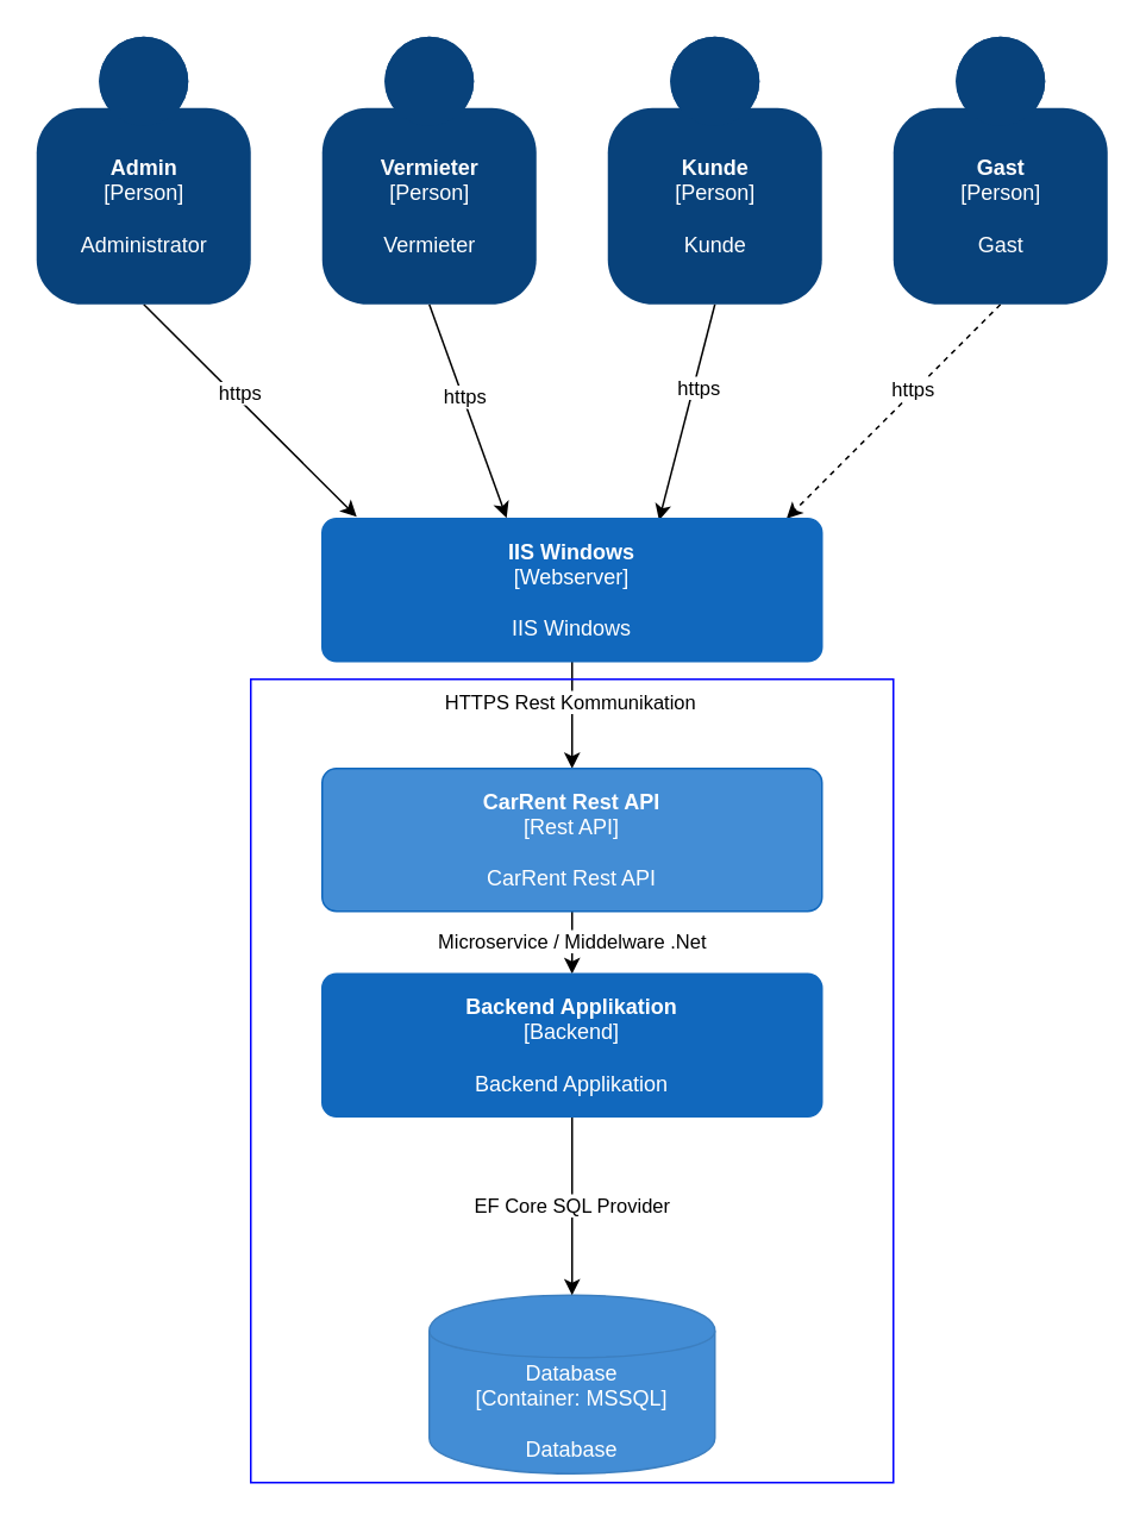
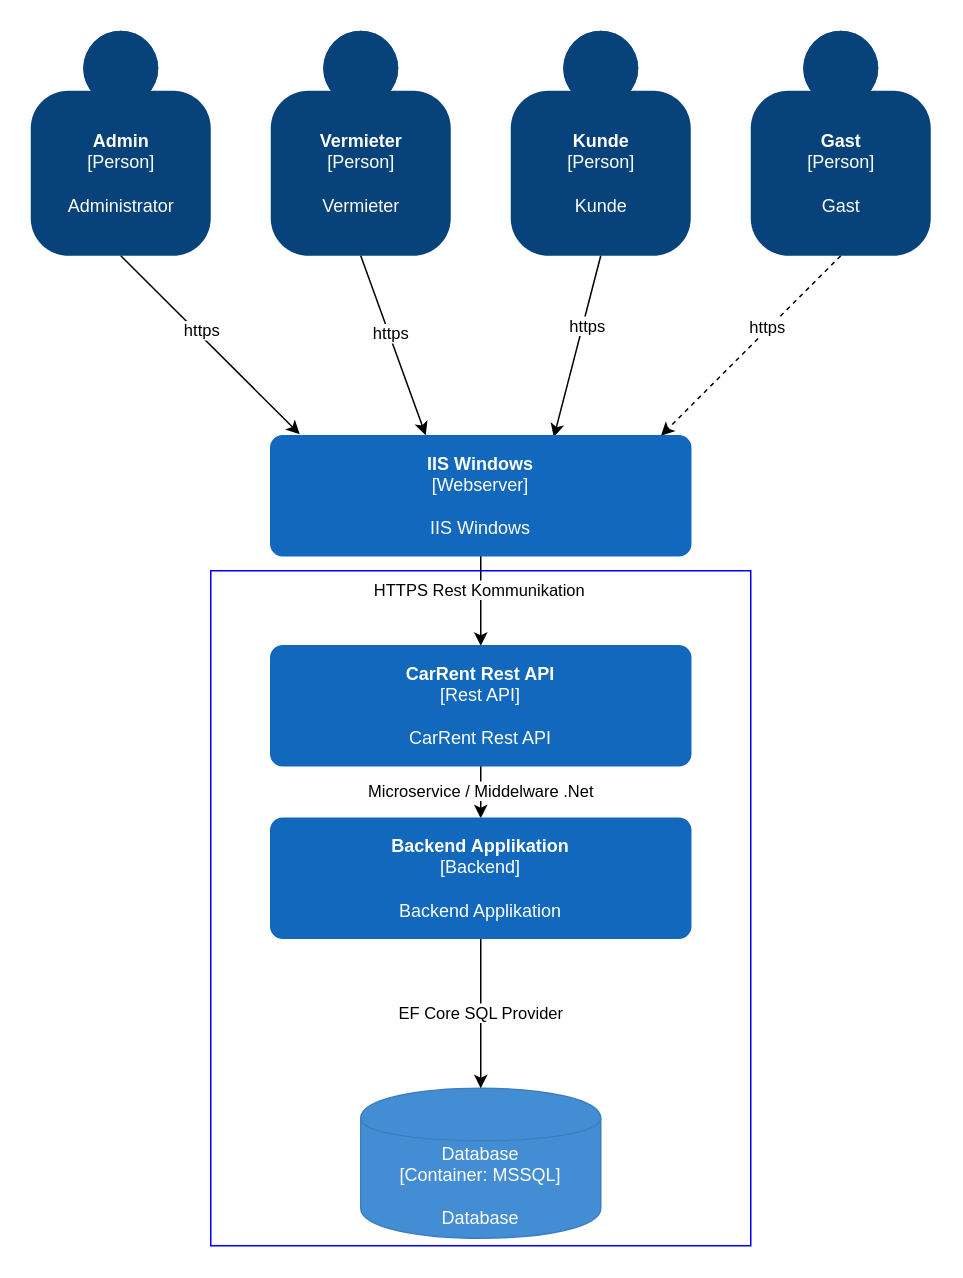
- <mxCell id="19" value="&lt;b&gt;CarRent Rest API&lt;/b&gt;&lt;div&gt;[Rest API]&lt;/div&gt;&lt;br&gt;&lt;div&gt;CarRent Rest API&lt;/div&gt;" style="rounded=1;whiteSpace=wrap;html=1;labelBackgroundColor=none;fillColor=#438dd5;fontColor=#ffffff;align=center;arcSize=10;strokeColor=#1168BD;metaEdit=1;metaData={&quot;c4Type&quot;:{&quot;editable&quot;:false}};points=[[0.25,0,0],[0.5,0,0],[0.75,0,0],[1,0.25,0],[1,0.5,0],[1,0.75,0],[0.75,1,0],[0.5,1,0],[0.25,1,0],[0,0.75,0],[0,0.5,0],[0,0.25,0]];" parent="1" vertex="1"><mxGeometry x="180" y="430" width="280" height="80" as="geometry" /></mxCell>
+ <mxCell id="19" value="&lt;b&gt;CarRent Rest API&lt;/b&gt;&lt;div&gt;[Rest API]&lt;/div&gt;&lt;br&gt;&lt;div&gt;CarRent Rest API&lt;/div&gt;" style="rounded=1;whiteSpace=wrap;html=1;labelBackgroundColor=none;fillColor=#1168BD;fontColor=#ffffff;align=center;arcSize=10;strokeColor=#1168BD;metaEdit=1;metaData={&quot;c4Type&quot;:{&quot;editable&quot;:false}};points=[[0.25,0,0],[0.5,0,0],[0.75,0,0],[1,0.25,0],[1,0.5,0],[1,0.75,0],[0.75,1,0],[0.5,1,0],[0.25,1,0],[0,0.75,0],[0,0.5,0],[0,0.25,0]];" parent="1" vertex="1"><mxGeometry x="180" y="430" width="280" height="80" as="geometry" /></mxCell>
